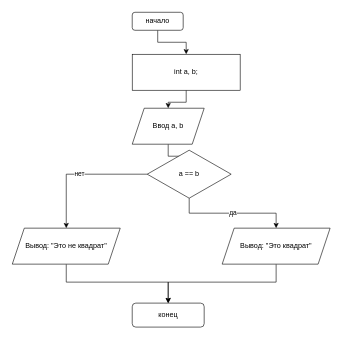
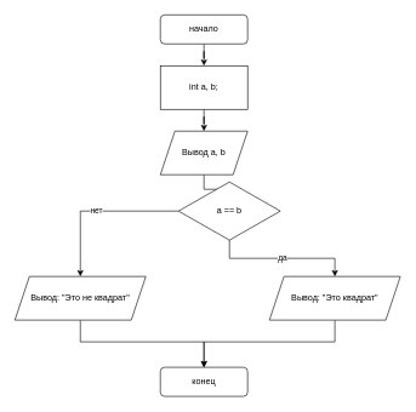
- <mxCell id="3" value="начало" style="rounded=1;whiteSpace=wrap;html=1;fontSize=12;glass=0;strokeWidth=1;shadow=0;" parent="1" vertex="1"><mxGeometry x="220" y="20" width="85" height="30" as="geometry" /></mxCell>
+ <mxCell id="3" value="начало" style="rounded=1;whiteSpace=wrap;html=1;fontSize=12;glass=0;strokeWidth=1;shadow=0;" parent="1" vertex="1"><mxGeometry x="220" y="20" width="120" height="40" as="geometry" /></mxCell>
- <mxCell id="6" value="int a, b;" style="rounded=0;whiteSpace=wrap;html=1;" vertex="1" parent="1"><mxGeometry x="220" y="90" width="180" height="60" as="geometry" /></mxCell>
+ <mxCell id="6" value="int a, b;" style="rounded=0;whiteSpace=wrap;html=1;" vertex="1" parent="1"><mxGeometry x="220" y="90" width="120" height="60" as="geometry" /></mxCell>
- <mxCell id="8" value="Ввод a, b" style="shape=parallelogram;perimeter=parallelogramPerimeter;whiteSpace=wrap;html=1;fixedSize=1;" vertex="1" parent="1"><mxGeometry x="220" y="180" width="120" height="60" as="geometry" /></mxCell>
+ <mxCell id="8" value="Вывод a, b" style="shape=parallelogram;perimeter=parallelogramPerimeter;whiteSpace=wrap;html=1;fixedSize=1;" vertex="1" parent="1"><mxGeometry x="220" y="180" width="120" height="60" as="geometry" /></mxCell>
